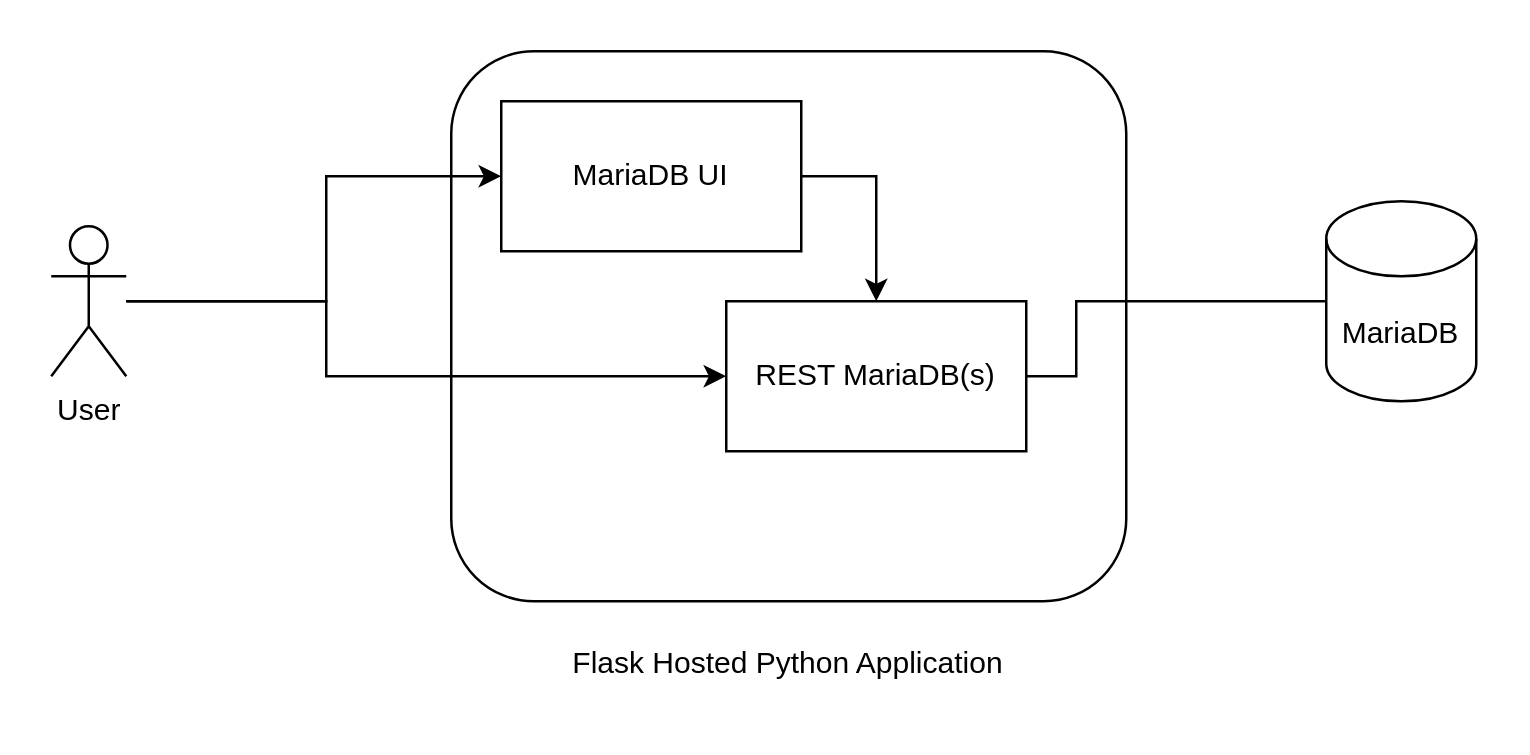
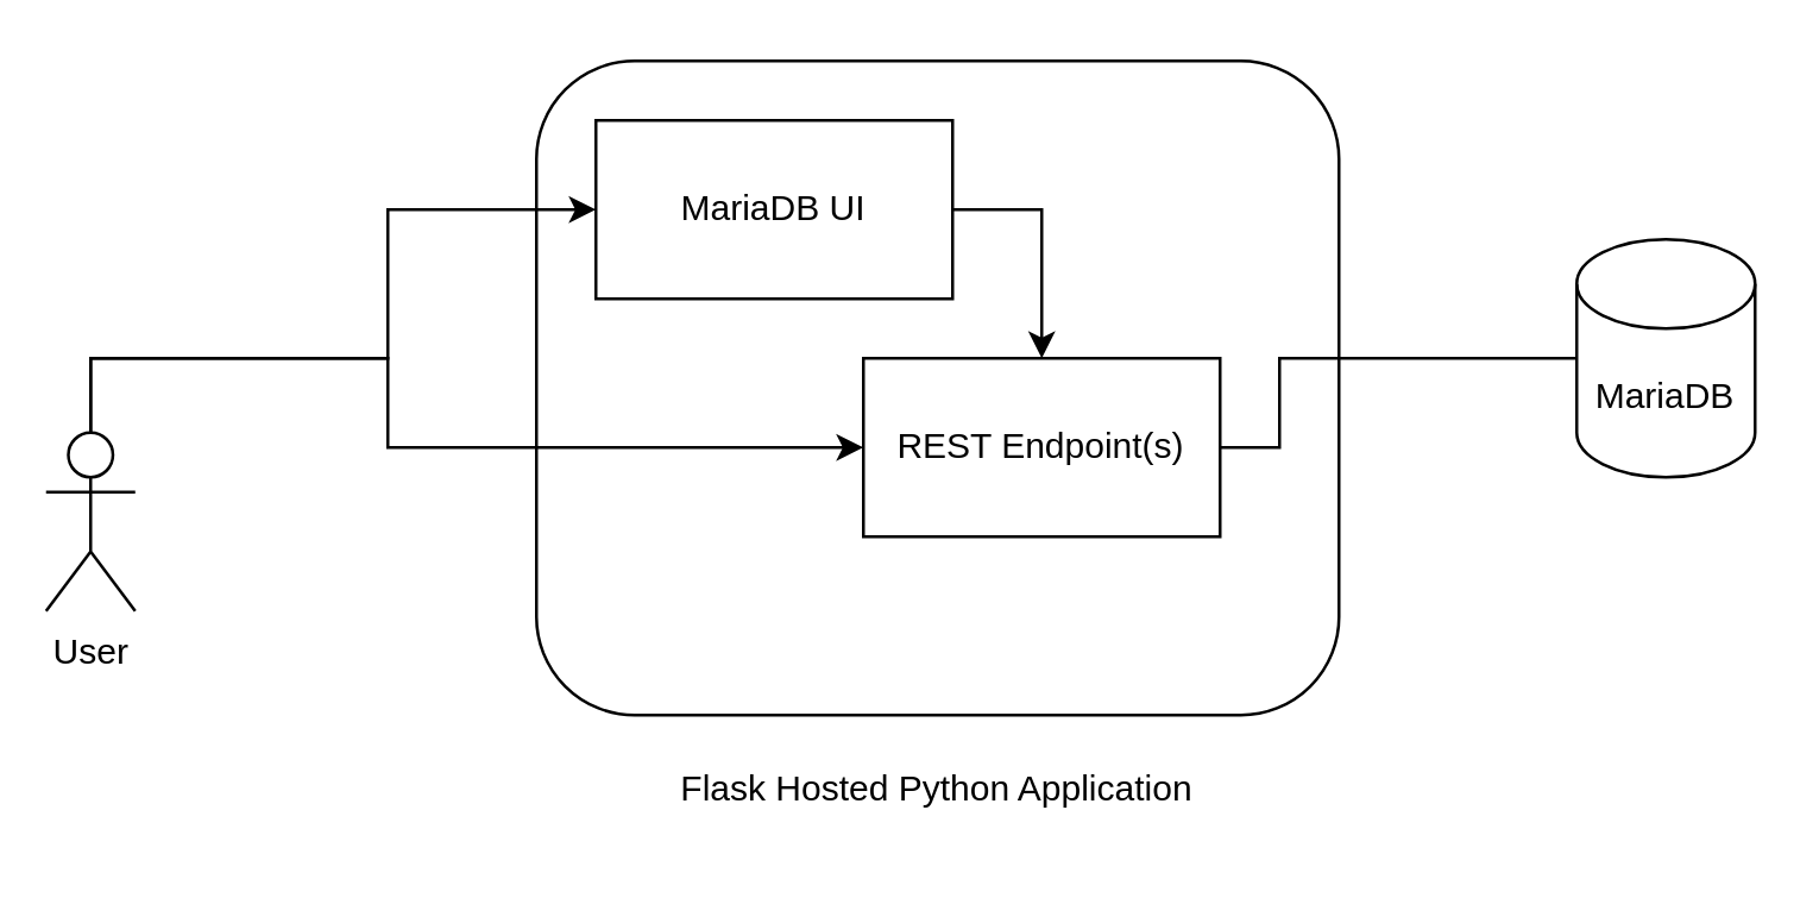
- <mxCell id="2" value="User" style="shape=umlActor;verticalLabelPosition=bottom;verticalAlign=top;html=1;outlineConnect=0;" vertex="1" parent="1"><mxGeometry x="20" y="90" width="30" height="60" as="geometry" /></mxCell>
+ <mxCell id="2" value="User" style="shape=umlActor;verticalLabelPosition=bottom;verticalAlign=top;html=1;outlineConnect=0;" vertex="1" parent="1"><mxGeometry x="15" y="145" width="30" height="60" as="geometry" /></mxCell>
- <mxCell id="7" value="REST MariaDB(s)" style="rounded=0;whiteSpace=wrap;html=1;" vertex="1" parent="1"><mxGeometry x="290" y="120" width="120" height="60" as="geometry" /></mxCell>
+ <mxCell id="7" value="REST Endpoint(s)" style="rounded=0;whiteSpace=wrap;html=1;" vertex="1" parent="1"><mxGeometry x="290" y="120" width="120" height="60" as="geometry" /></mxCell>
